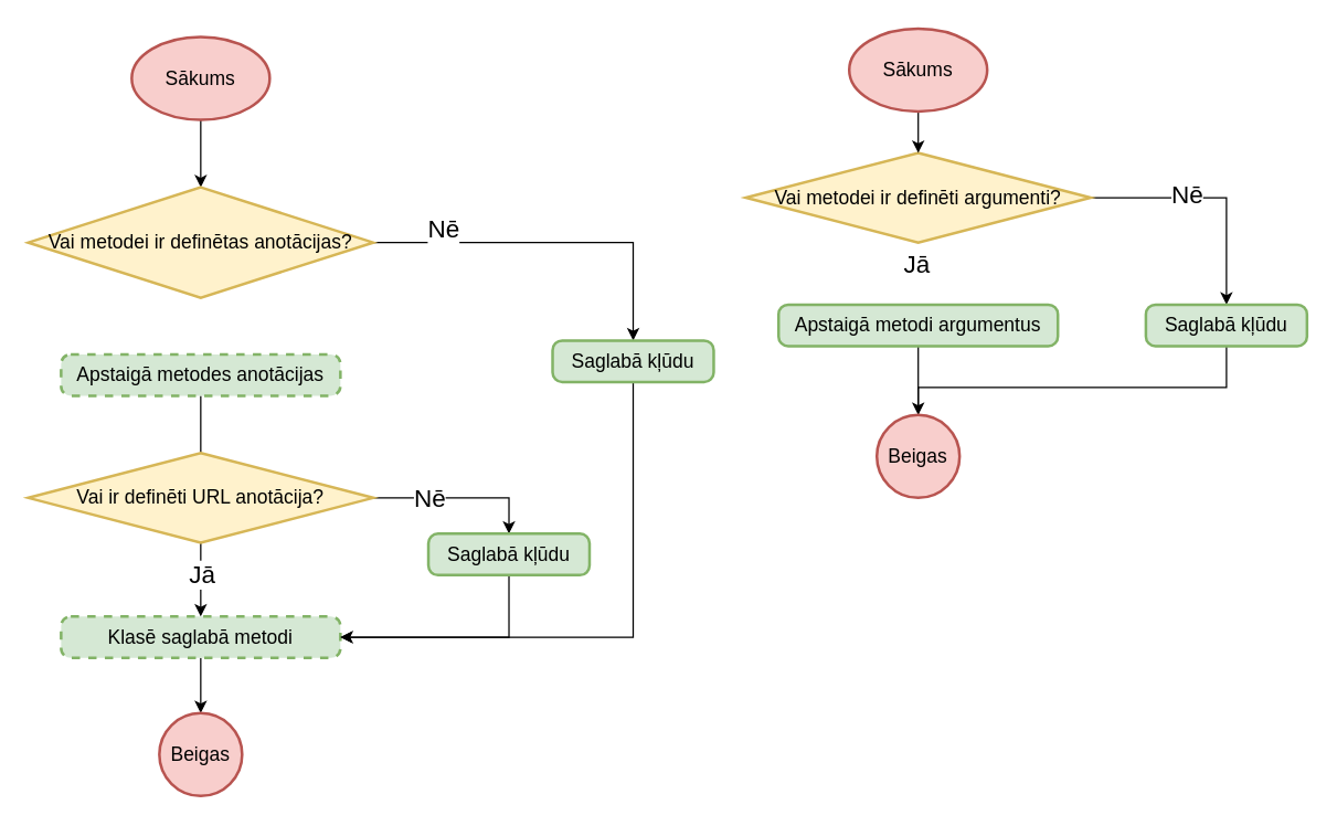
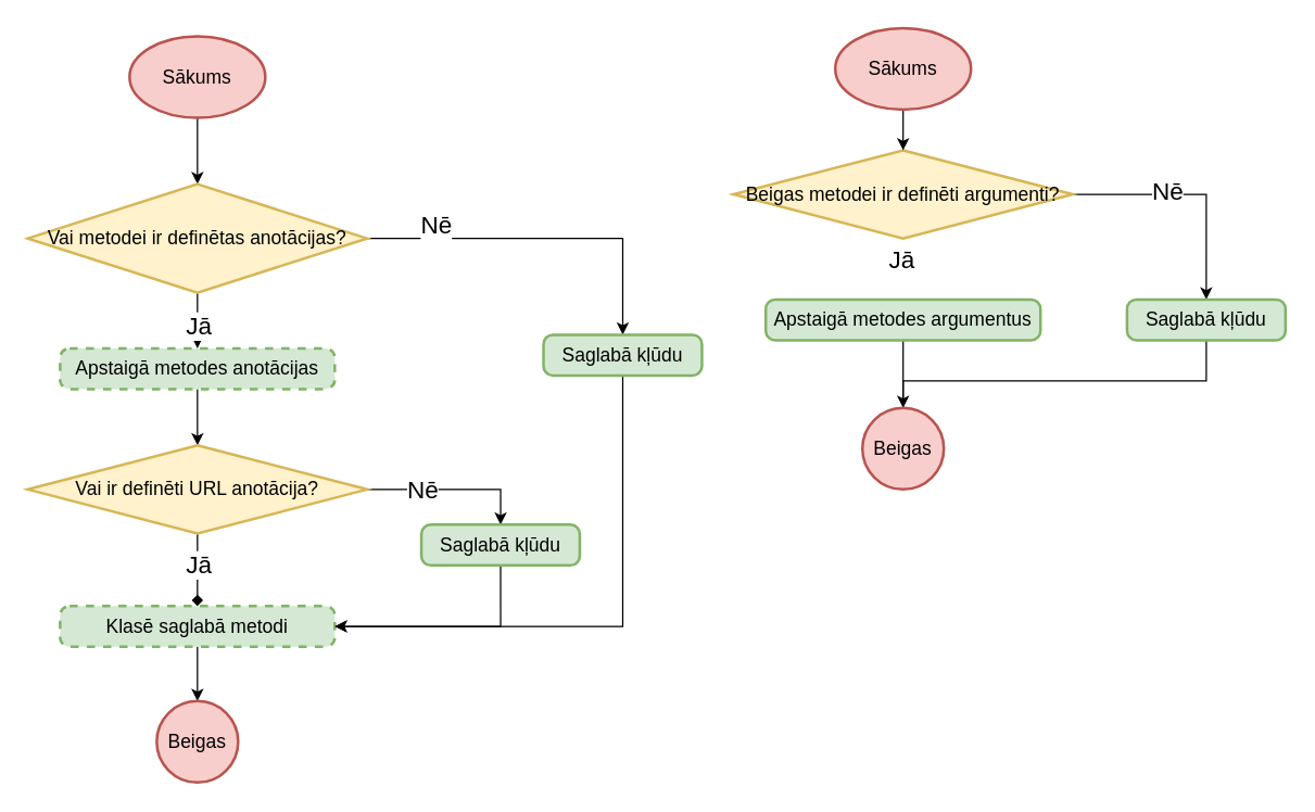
- <mxCell id="24" value="Vai metodei ir definēti argumenti?" style="strokeWidth=2;html=1;shape=mxgraph.flowchart.decision;whiteSpace=wrap;fontSize=14;fillColor=#fff2cc;strokeColor=#d6b656;" parent="1" vertex="1"><mxGeometry x="540" y="110" width="250" height="65" as="geometry" /></mxCell>
+ <mxCell id="24" value="Beigas metodei ir definēti argumenti?" style="strokeWidth=2;html=1;shape=mxgraph.flowchart.decision;whiteSpace=wrap;fontSize=14;fillColor=#fff2cc;strokeColor=#d6b656;" parent="1" vertex="1"><mxGeometry x="540" y="110" width="250" height="65" as="geometry" /></mxCell>
+ <mxCell id="4" style="edgeStyle=orthogonalEdgeStyle;rounded=0;orthogonalLoop=1;jettySize=auto;html=1;entryX=0.5;entryY=0;entryDx=0;entryDy=0;" parent="1" source="7" target="9" edge="1"><mxGeometry relative="1" as="geometry" /></mxCell>
+ <mxCell id="5" value="&lt;font style=&quot;font-size: 18px&quot;&gt;Jā&lt;/font&gt;" style="edgeLabel;html=1;align=center;verticalAlign=middle;resizable=0;points=[];" parent="4" vertex="1" connectable="0"><mxGeometry x="-0.793" relative="1" as="geometry"><mxPoint y="20" as="offset" /></mxGeometry></mxCell>
- <mxCell id="28" value="Apstaigā metodi argumentus" style="rounded=1;whiteSpace=wrap;html=1;absoluteArcSize=1;arcSize=14;strokeWidth=2;fontSize=14;fillColor=#d5e8d4;strokeColor=#82b366;" parent="1" vertex="1"><mxGeometry x="563.79" y="220" width="202.43" height="30" as="geometry" /></mxCell>
+ <mxCell id="28" value="Apstaigā metodes argumentus" style="rounded=1;whiteSpace=wrap;html=1;absoluteArcSize=1;arcSize=14;strokeWidth=2;fontSize=14;fillColor=#d5e8d4;strokeColor=#82b366;" parent="1" vertex="1"><mxGeometry x="563.79" y="220" width="202.43" height="30" as="geometry" /></mxCell>
- <mxCell id="8" style="edgeStyle=orthogonalEdgeStyle;rounded=0;orthogonalLoop=1;jettySize=auto;html=1;entryX=0.5;entryY=0;entryDx=0;entryDy=0;entryPerimeter=0;endArrow=none;" parent="1" source="9" target="13" edge="1"><mxGeometry relative="1" as="geometry" /></mxCell>
+ <mxCell id="8" style="edgeStyle=orthogonalEdgeStyle;rounded=0;orthogonalLoop=1;jettySize=auto;html=1;entryX=0.5;entryY=0;entryDx=0;entryDy=0;entryPerimeter=0;" parent="1" source="9" target="13" edge="1"><mxGeometry relative="1" as="geometry" /></mxCell>
- <mxCell id="10" style="edgeStyle=orthogonalEdgeStyle;rounded=0;orthogonalLoop=1;jettySize=auto;html=1;" parent="1" source="13" target="15" edge="1"><mxGeometry relative="1" as="geometry" /></mxCell>
+ <mxCell id="10" style="edgeStyle=orthogonalEdgeStyle;rounded=0;orthogonalLoop=1;jettySize=auto;html=1;endArrow=diamond;" parent="1" source="13" target="15" edge="1"><mxGeometry relative="1" as="geometry" /></mxCell>
